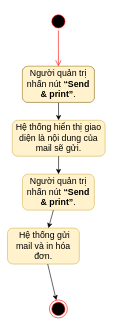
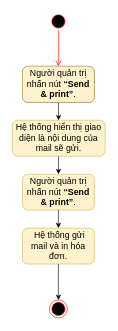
- <mxCell id="7" value="&lt;span id=&quot;docs-internal-guid-8ba264b6-7fff-93b4-489d-ae2f716d8eaf&quot;&gt;&lt;span style=&quot;font-size: 11pt; font-family: Calibri, sans-serif; background-color: transparent; font-variant-numeric: normal; font-variant-east-asian: normal; vertical-align: baseline;&quot;&gt;&amp;nbsp;Hệ thống gửi mail và in hóa đơn.&lt;/span&gt;&lt;/span&gt;" style="rounded=1;whiteSpace=wrap;html=1;fillColor=#fff2cc;strokeColor=#d6b656;" parent="1" vertex="1"><mxGeometry x="12" y="380" width="120" height="60" as="geometry" /></mxCell>
+ <mxCell id="7" value="&lt;span id=&quot;docs-internal-guid-8ba264b6-7fff-93b4-489d-ae2f716d8eaf&quot;&gt;&lt;span style=&quot;font-size: 11pt; font-family: Calibri, sans-serif; background-color: transparent; font-variant-numeric: normal; font-variant-east-asian: normal; vertical-align: baseline;&quot;&gt;&amp;nbsp;Hệ thống gửi mail và in hóa đơn.&lt;/span&gt;&lt;/span&gt;" style="rounded=1;whiteSpace=wrap;html=1;fillColor=#fff2cc;strokeColor=#d6b656;" parent="1" vertex="1"><mxGeometry x="37" y="380" width="120" height="60" as="geometry" /></mxCell>
